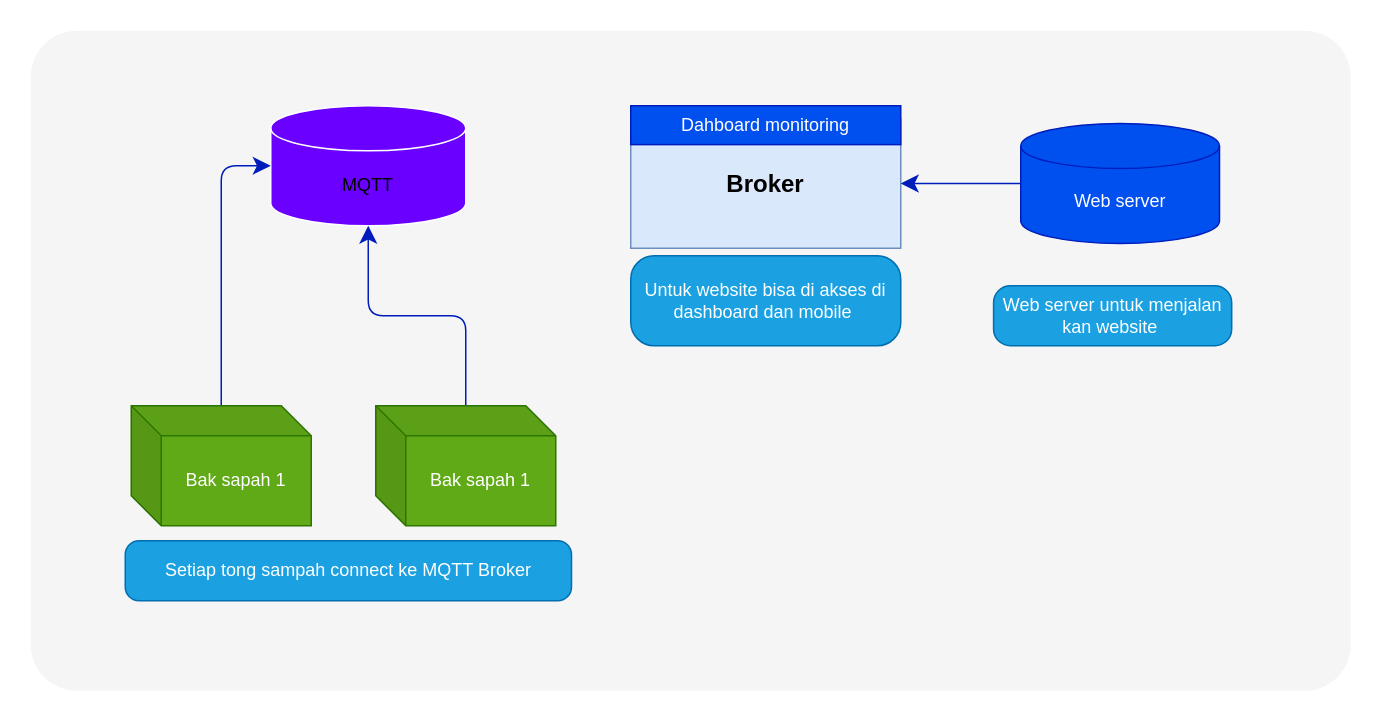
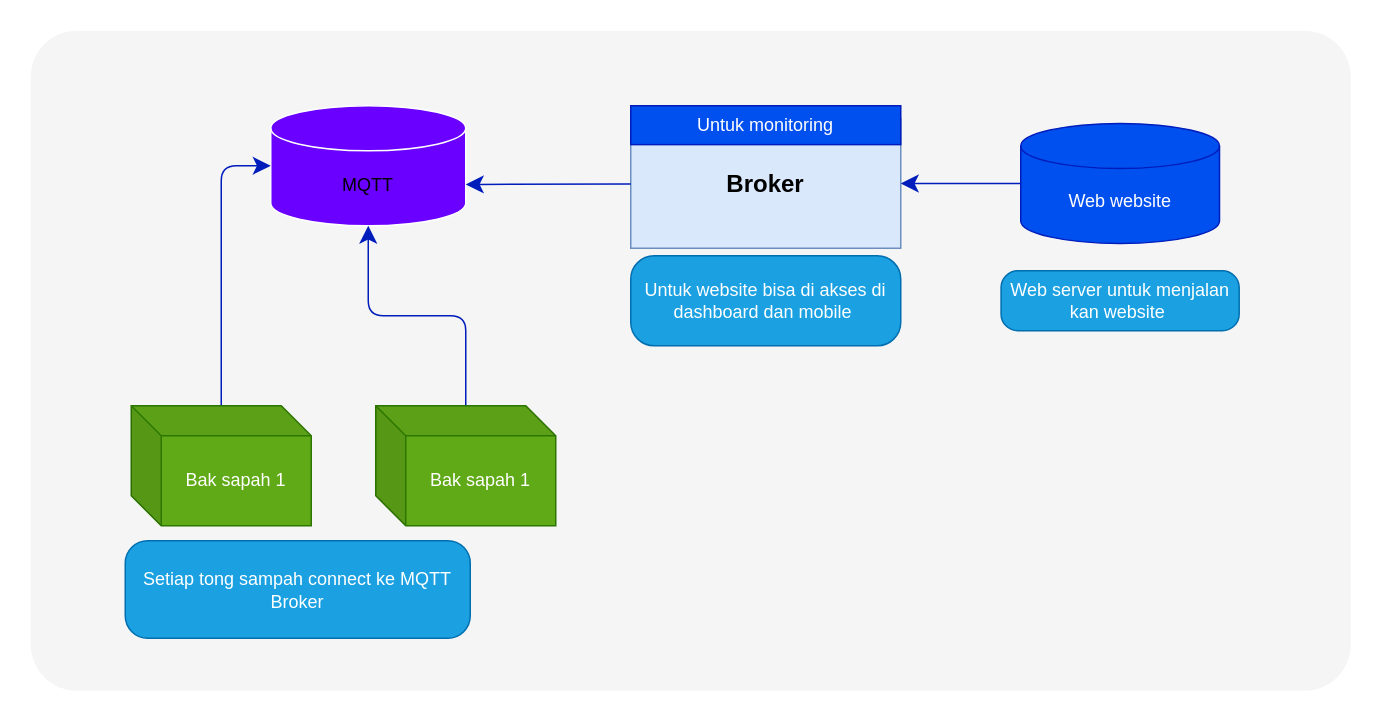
- <mxCell id="6" value="Dahboard monitoring" style="rounded=0;whiteSpace=wrap;html=1;fillColor=#0050ef;strokeColor=#001DBC;fontColor=#ffffff;" parent="4" vertex="1"><mxGeometry width="180" height="25.909" as="geometry" /></mxCell>
+ <mxCell id="6" value="Untuk monitoring" style="rounded=0;whiteSpace=wrap;html=1;fillColor=#0050ef;strokeColor=#001DBC;fontColor=#ffffff;" parent="4" vertex="1"><mxGeometry width="180" height="25.909" as="geometry" /></mxCell>
+ <mxCell id="15" style="edgeStyle=none;html=1;entryX=1;entryY=0;entryDx=0;entryDy=52.5;entryPerimeter=0;startSize=9;endSize=9;fillColor=#0050ef;strokeColor=#001DBC;" parent="1" source="5" target="3" edge="1"><mxGeometry relative="1" as="geometry" /></mxCell>
- <mxCell id="8" value="Web server" style="shape=cylinder3;whiteSpace=wrap;html=1;boundedLbl=1;backgroundOutline=1;size=15;fontColor=#ffffff;fillColor=#0050ef;strokeColor=#001DBC;" parent="1" vertex="1"><mxGeometry x="680" y="81.82" width="132.5" height="80" as="geometry" /></mxCell>
+ <mxCell id="8" value="Web website" style="shape=cylinder3;whiteSpace=wrap;html=1;boundedLbl=1;backgroundOutline=1;size=15;fontColor=#ffffff;fillColor=#0050ef;strokeColor=#001DBC;" parent="1" vertex="1"><mxGeometry x="680" y="81.82" width="132.5" height="80" as="geometry" /></mxCell>
- <mxCell id="13" value="&lt;span style=&quot;&quot;&gt;Web server untuk menjalan kan website&amp;nbsp;&lt;/span&gt;" style="rounded=1;whiteSpace=wrap;html=1;fontColor=#ffffff;arcSize=28;fillColor=#1ba1e2;strokeColor=#006EAF;" parent="1" vertex="1"><mxGeometry x="661.88" y="190" width="158.75" height="40" as="geometry" /></mxCell>
+ <mxCell id="13" value="&lt;span style=&quot;&quot;&gt;Web server untuk menjalan kan website&amp;nbsp;&lt;/span&gt;" style="rounded=1;whiteSpace=wrap;html=1;fontColor=#ffffff;arcSize=28;fillColor=#1ba1e2;strokeColor=#006EAF;" parent="1" vertex="1"><mxGeometry x="666.88" y="180" width="158.75" height="40" as="geometry" /></mxCell>
- <mxCell id="16" value="Setiap tong sampah connect ke MQTT Broker" style="rounded=1;whiteSpace=wrap;html=1;fontColor=#ffffff;arcSize=23;fillColor=#1ba1e2;strokeColor=#006EAF;" parent="1" vertex="1"><mxGeometry x="83" y="360" width="297.5" height="40" as="geometry" /></mxCell>
+ <mxCell id="16" value="Setiap tong sampah connect ke MQTT Broker" style="rounded=1;whiteSpace=wrap;html=1;fontColor=#ffffff;arcSize=23;fillColor=#1ba1e2;strokeColor=#006EAF;" parent="1" vertex="1"><mxGeometry x="83" y="360" width="230" height="65" as="geometry" /></mxCell>
